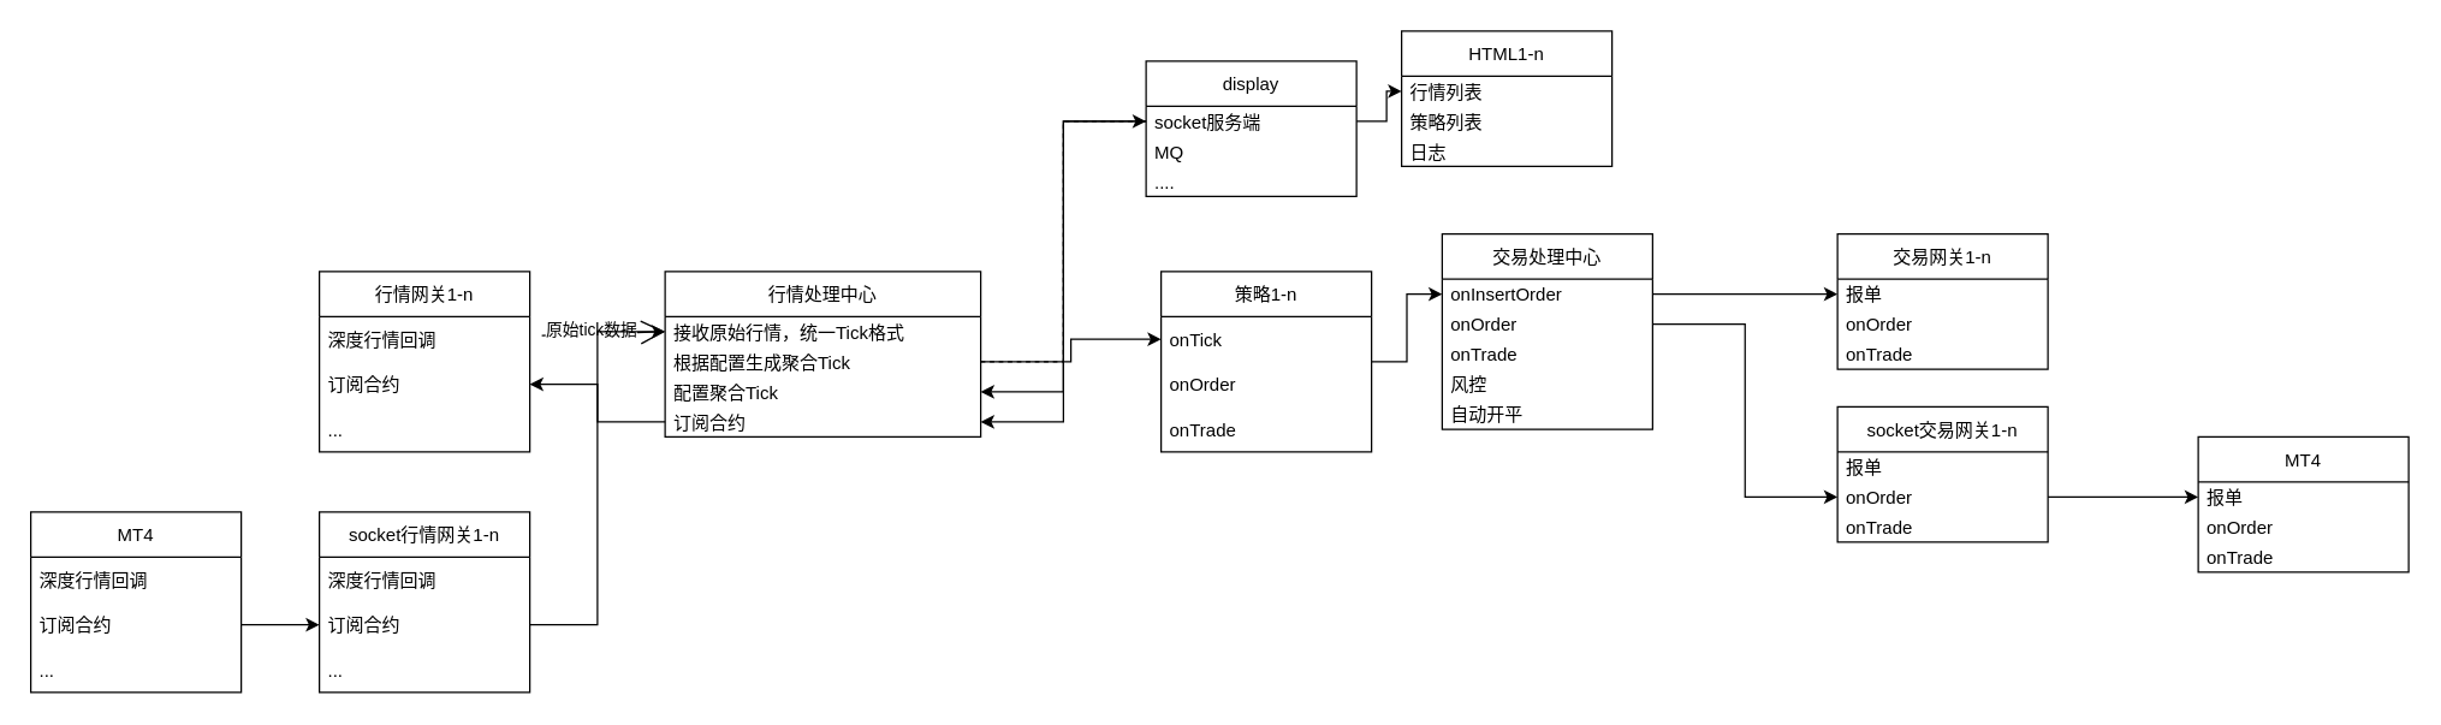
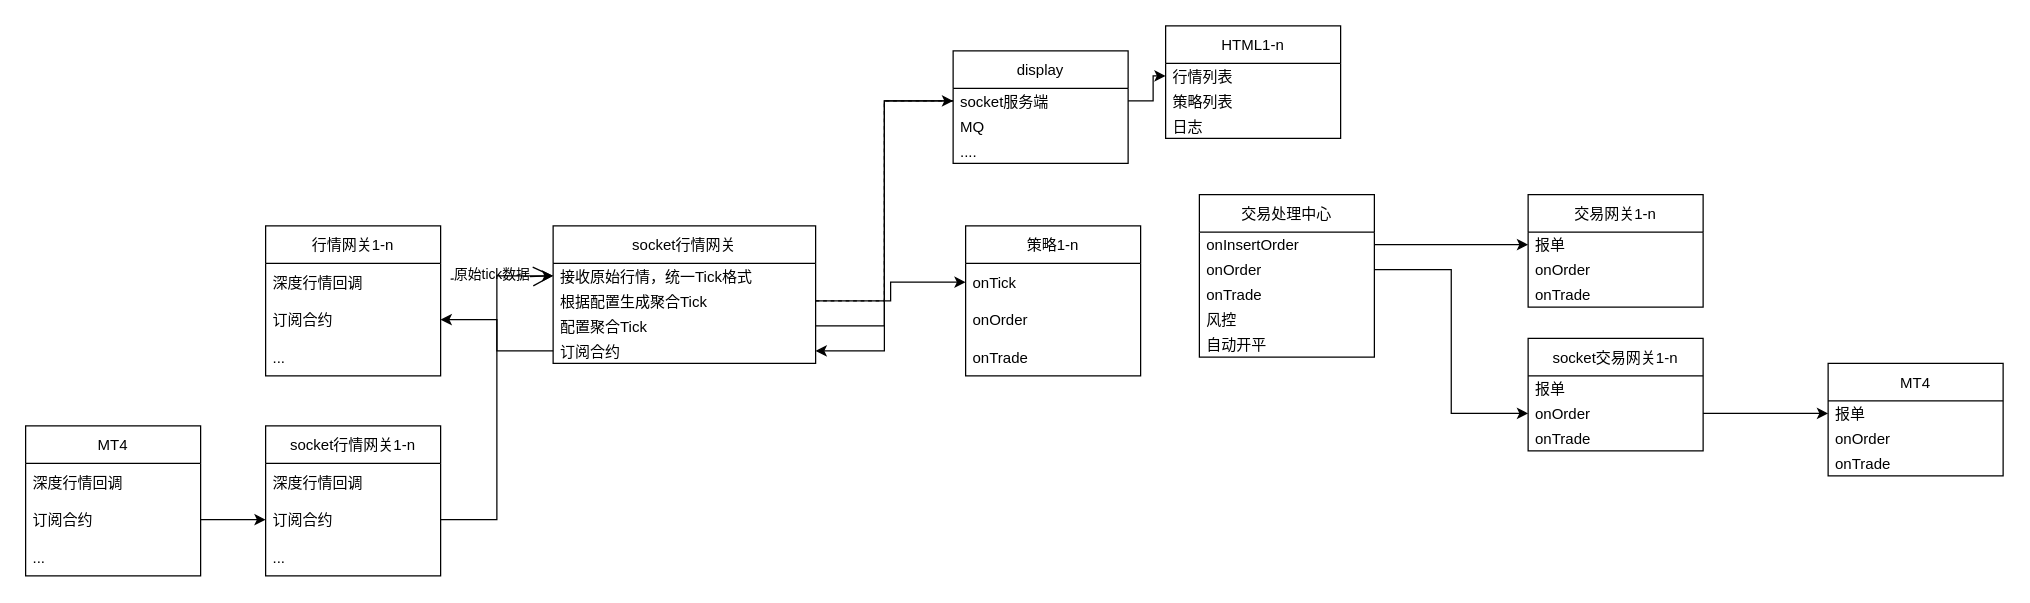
- <mxCell id="4" value="行情处理中心" style="swimlane;fontStyle=0;childLayout=stackLayout;horizontal=1;startSize=30;horizontalStack=0;resizeParent=1;resizeParentMax=0;resizeLast=0;collapsible=1;marginBottom=0;hachureGap=4;" parent="1" vertex="1"><mxGeometry x="442" y="180" width="210" height="110" as="geometry"><mxRectangle x="310" y="170" width="110" height="30" as="alternateBounds" /></mxGeometry></mxCell>
+ <mxCell id="4" value="socket行情网关" style="swimlane;fontStyle=0;childLayout=stackLayout;horizontal=1;startSize=30;horizontalStack=0;resizeParent=1;resizeParentMax=0;resizeLast=0;collapsible=1;marginBottom=0;hachureGap=4;" parent="1" vertex="1"><mxGeometry x="442" y="180" width="210" height="110" as="geometry"><mxRectangle x="310" y="170" width="110" height="30" as="alternateBounds" /></mxGeometry></mxCell>
- <mxCell id="15" style="edgeStyle=orthogonalEdgeStyle;rounded=0;orthogonalLoop=1;jettySize=auto;html=1;entryX=0;entryY=0.5;entryDx=0;entryDy=0;" parent="1" source="16" target="22" edge="1"><mxGeometry relative="1" as="geometry" /></mxCell>
- <mxCell id="41" style="edgeStyle=orthogonalEdgeStyle;rounded=0;orthogonalLoop=1;jettySize=auto;html=1;" parent="1" source="10" target="7" edge="1"><mxGeometry relative="1" as="geometry" /></mxCell>
+ <mxCell id="41" style="edgeStyle=orthogonalEdgeStyle;rounded=0;orthogonalLoop=1;jettySize=auto;html=1;endArrow=none;" parent="1" source="10" target="7" edge="1"><mxGeometry relative="1" as="geometry" /></mxCell>
